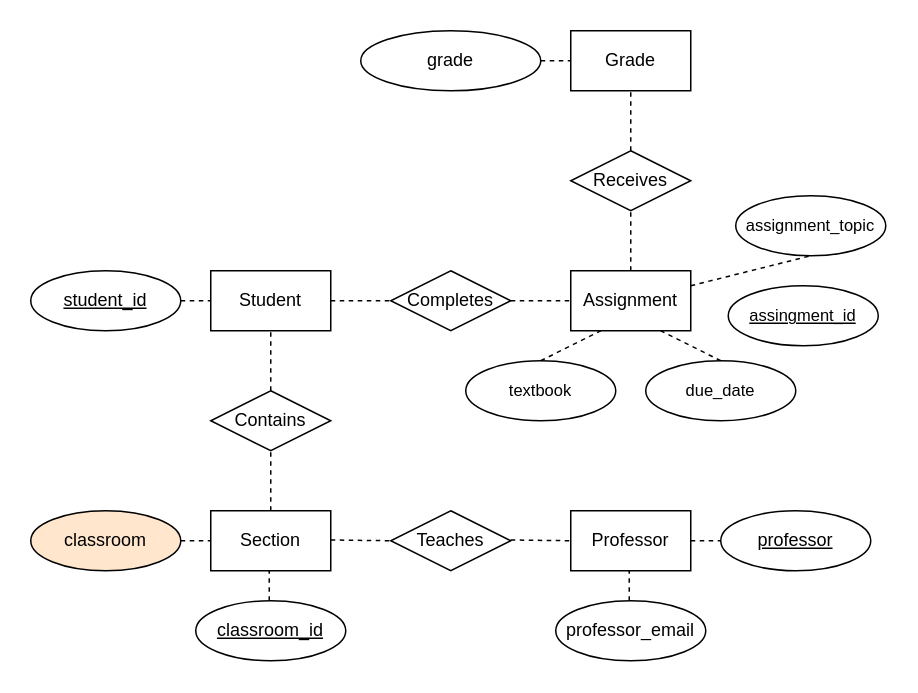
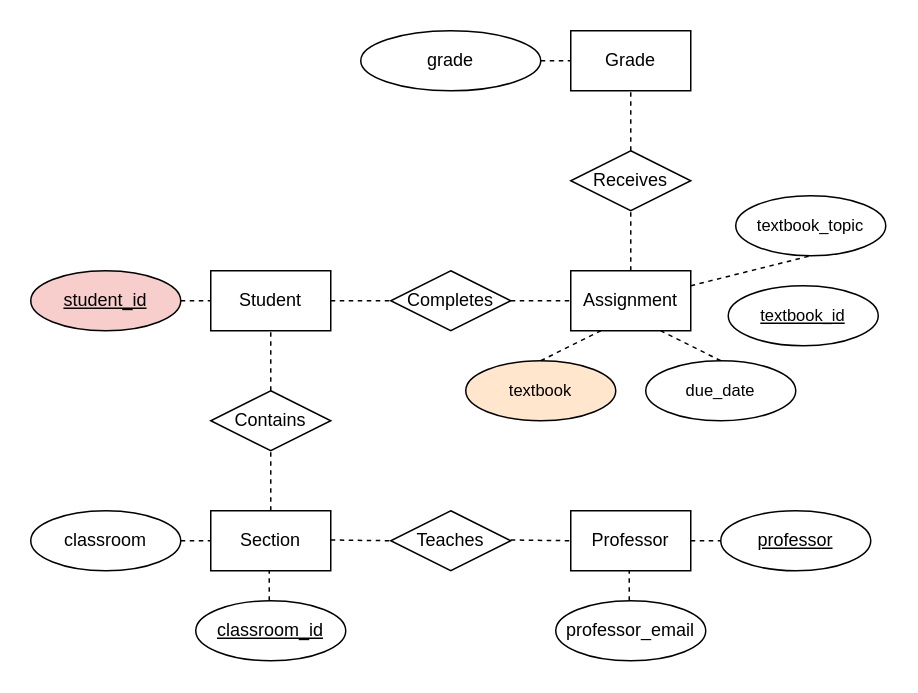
- <mxCell id="12" value="&lt;font style=&quot;font-size: 11px&quot;&gt;assignment_topic&lt;/font&gt;" style="ellipse;whiteSpace=wrap;html=1;" vertex="1" parent="1"><mxGeometry x="490" y="130" width="100" height="40" as="geometry" /></mxCell>
+ <mxCell id="12" value="&lt;font style=&quot;font-size: 11px&quot;&gt;textbook_topic&lt;/font&gt;" style="ellipse;whiteSpace=wrap;html=1;" vertex="1" parent="1"><mxGeometry x="490" y="130" width="100" height="40" as="geometry" /></mxCell>
- <mxCell id="15" value="&lt;u&gt;student_id&lt;/u&gt;" style="ellipse;whiteSpace=wrap;html=1;" vertex="1" parent="1"><mxGeometry x="20" y="180" width="100" height="40" as="geometry" /></mxCell>
+ <mxCell id="15" value="&lt;u&gt;student_id&lt;/u&gt;" style="ellipse;whiteSpace=wrap;html=1;fillColor=#f8cecc;" vertex="1" parent="1"><mxGeometry x="20" y="180" width="100" height="40" as="geometry" /></mxCell>
- <mxCell id="11" value="&lt;font style=&quot;font-size: 11px&quot;&gt;&lt;u&gt;assingment_id&lt;/u&gt;&lt;/font&gt;" style="ellipse;whiteSpace=wrap;html=1;" vertex="1" parent="1"><mxGeometry x="485" y="190" width="100" height="40" as="geometry" /></mxCell>
+ <mxCell id="11" value="&lt;font style=&quot;font-size: 11px&quot;&gt;&lt;u&gt;textbook_id&lt;/u&gt;&lt;/font&gt;" style="ellipse;whiteSpace=wrap;html=1;" vertex="1" parent="1"><mxGeometry x="485" y="190" width="100" height="40" as="geometry" /></mxCell>
- <mxCell id="13" value="&lt;font style=&quot;font-size: 11px&quot;&gt;textbook&lt;/font&gt;" style="ellipse;whiteSpace=wrap;html=1;" vertex="1" parent="1"><mxGeometry x="310" y="240" width="100" height="40" as="geometry" /></mxCell>
+ <mxCell id="13" value="&lt;font style=&quot;font-size: 11px&quot;&gt;textbook&lt;/font&gt;" style="ellipse;whiteSpace=wrap;html=1;fillColor=#ffe6cc;" vertex="1" parent="1"><mxGeometry x="310" y="240" width="100" height="40" as="geometry" /></mxCell>
- <mxCell id="18" value="classroom" style="ellipse;whiteSpace=wrap;html=1;fillColor=#ffe6cc;" vertex="1" parent="1"><mxGeometry x="20" y="340" width="100" height="40" as="geometry" /></mxCell>
+ <mxCell id="18" value="classroom" style="ellipse;whiteSpace=wrap;html=1;" vertex="1" parent="1"><mxGeometry x="20" y="340" width="100" height="40" as="geometry" /></mxCell>
